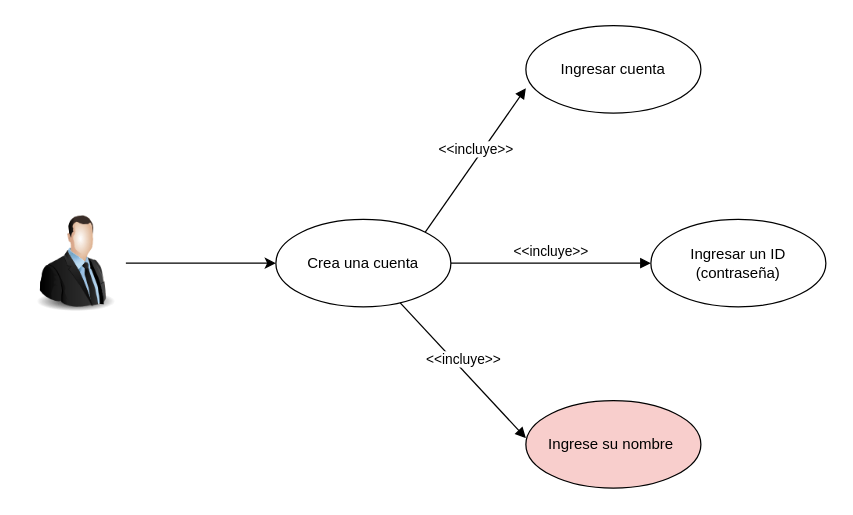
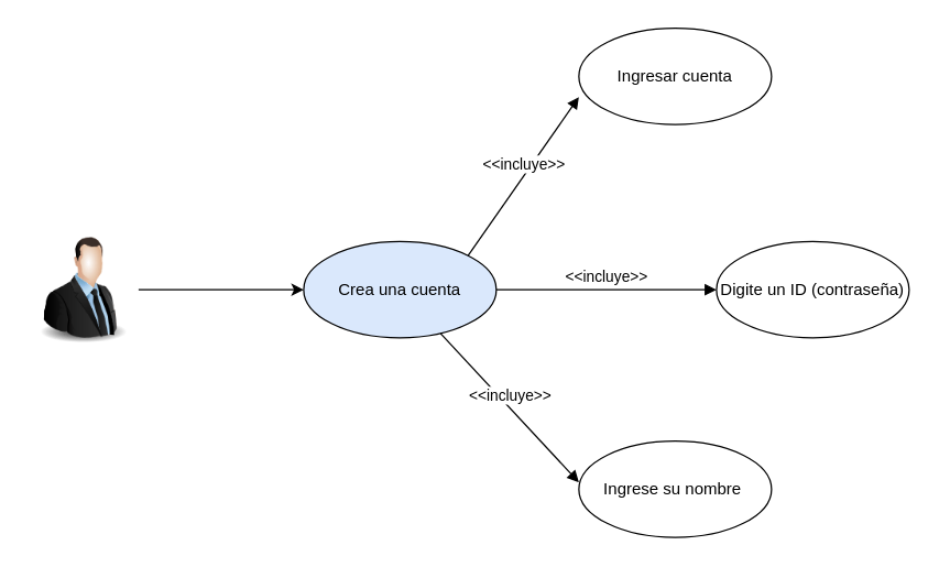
- <mxCell id="4" value="Crea una cuenta" style="ellipse;whiteSpace=wrap;html=1;" vertex="1" parent="1"><mxGeometry x="220" y="175" width="140" height="70" as="geometry" /></mxCell>
+ <mxCell id="4" value="Crea una cuenta" style="ellipse;whiteSpace=wrap;html=1;fillColor=#dae8fc;" vertex="1" parent="1"><mxGeometry x="220" y="175" width="140" height="70" as="geometry" /></mxCell>
- <mxCell id="8" value="Ingresar un ID (contraseña)" style="ellipse;whiteSpace=wrap;html=1;" vertex="1" parent="1"><mxGeometry x="520" y="175" width="140" height="70" as="geometry" /></mxCell>
+ <mxCell id="8" value="Digite un ID (contraseña)" style="ellipse;whiteSpace=wrap;html=1;" vertex="1" parent="1"><mxGeometry x="520" y="175" width="140" height="70" as="geometry" /></mxCell>
- <mxCell id="9" value="Ingrese su nombre&amp;nbsp;" style="ellipse;whiteSpace=wrap;html=1;fillColor=#f8cecc;" vertex="1" parent="1"><mxGeometry x="420" y="320" width="140" height="70" as="geometry" /></mxCell>
+ <mxCell id="9" value="Ingrese su nombre&amp;nbsp;" style="ellipse;whiteSpace=wrap;html=1;" vertex="1" parent="1"><mxGeometry x="420" y="320" width="140" height="70" as="geometry" /></mxCell>
